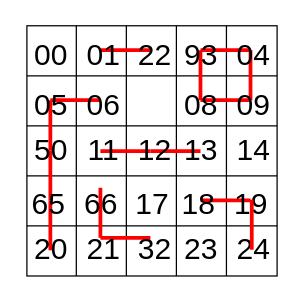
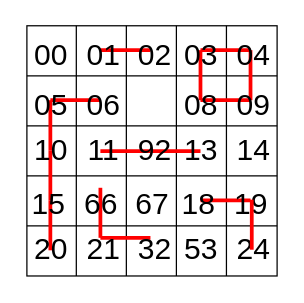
- <mxCell id="46" value="22" style="text;html=1;strokeColor=none;fillColor=none;align=center;verticalAlign=middle;whiteSpace=wrap;rounded=0;fontColor=#000000;fontSize=24;" parent="1" vertex="1"><mxGeometry x="106" y="28.5" width="35" height="30" as="geometry" /></mxCell>
+ <mxCell id="46" value="02" style="text;html=1;strokeColor=none;fillColor=none;align=center;verticalAlign=middle;whiteSpace=wrap;rounded=0;fontColor=#000000;fontSize=24;" parent="1" vertex="1"><mxGeometry x="106" y="28.5" width="35" height="30" as="geometry" /></mxCell>
- <mxCell id="45" value="93" style="text;html=1;strokeColor=none;fillColor=none;align=center;verticalAlign=middle;whiteSpace=wrap;rounded=0;fontColor=#000000;fontSize=24;" parent="1" vertex="1"><mxGeometry x="143" y="28.5" width="35" height="30" as="geometry" /></mxCell>
+ <mxCell id="45" value="03" style="text;html=1;strokeColor=none;fillColor=none;align=center;verticalAlign=middle;whiteSpace=wrap;rounded=0;fontColor=#000000;fontSize=24;" parent="1" vertex="1"><mxGeometry x="143" y="28.5" width="35" height="30" as="geometry" /></mxCell>
- <mxCell id="39" value="50" style="text;html=1;strokeColor=none;fillColor=none;align=center;verticalAlign=middle;whiteSpace=wrap;rounded=0;fontColor=#000000;fontSize=24;" parent="1" vertex="1"><mxGeometry x="22.5" y="104.5" width="35" height="30" as="geometry" /></mxCell>
+ <mxCell id="39" value="10" style="text;html=1;strokeColor=none;fillColor=none;align=center;verticalAlign=middle;whiteSpace=wrap;rounded=0;fontColor=#000000;fontSize=24;" parent="1" vertex="1"><mxGeometry x="22.5" y="104.5" width="35" height="30" as="geometry" /></mxCell>
- <mxCell id="37" value="12" style="text;html=1;strokeColor=none;fillColor=none;align=center;verticalAlign=middle;whiteSpace=wrap;rounded=0;fontColor=#000000;fontSize=24;" parent="1" vertex="1"><mxGeometry x="105.5" y="104.5" width="35" height="30" as="geometry" /></mxCell>
+ <mxCell id="37" value="92" style="text;html=1;strokeColor=none;fillColor=none;align=center;verticalAlign=middle;whiteSpace=wrap;rounded=0;fontColor=#000000;fontSize=24;" parent="1" vertex="1"><mxGeometry x="105.5" y="104.5" width="35" height="30" as="geometry" /></mxCell>
- <mxCell id="34" value="65" style="text;html=1;strokeColor=none;fillColor=none;align=center;verticalAlign=middle;whiteSpace=wrap;rounded=0;fontColor=#000000;fontSize=24;" parent="1" vertex="1"><mxGeometry x="20.5" y="147.5" width="35" height="30" as="geometry" /></mxCell>
+ <mxCell id="34" value="15" style="text;html=1;strokeColor=none;fillColor=none;align=center;verticalAlign=middle;whiteSpace=wrap;rounded=0;fontColor=#000000;fontSize=24;" parent="1" vertex="1"><mxGeometry x="20.5" y="147.5" width="35" height="30" as="geometry" /></mxCell>
- <mxCell id="32" value="17" style="text;html=1;strokeColor=none;fillColor=none;align=center;verticalAlign=middle;whiteSpace=wrap;rounded=0;fontColor=#000000;fontSize=24;" parent="1" vertex="1"><mxGeometry x="103.5" y="147.5" width="35" height="30" as="geometry" /></mxCell>
+ <mxCell id="32" value="67" style="text;html=1;strokeColor=none;fillColor=none;align=center;verticalAlign=middle;whiteSpace=wrap;rounded=0;fontColor=#000000;fontSize=24;" parent="1" vertex="1"><mxGeometry x="103.5" y="147.5" width="35" height="30" as="geometry" /></mxCell>
- <mxCell id="26" value="23" style="text;html=1;strokeColor=none;fillColor=none;align=center;verticalAlign=middle;whiteSpace=wrap;rounded=0;fontColor=#000000;fontSize=24;" parent="1" vertex="1"><mxGeometry x="143" y="183.5" width="35" height="30" as="geometry" /></mxCell>
+ <mxCell id="26" value="53" style="text;html=1;strokeColor=none;fillColor=none;align=center;verticalAlign=middle;whiteSpace=wrap;rounded=0;fontColor=#000000;fontSize=24;" parent="1" vertex="1"><mxGeometry x="143" y="183.5" width="35" height="30" as="geometry" /></mxCell>
